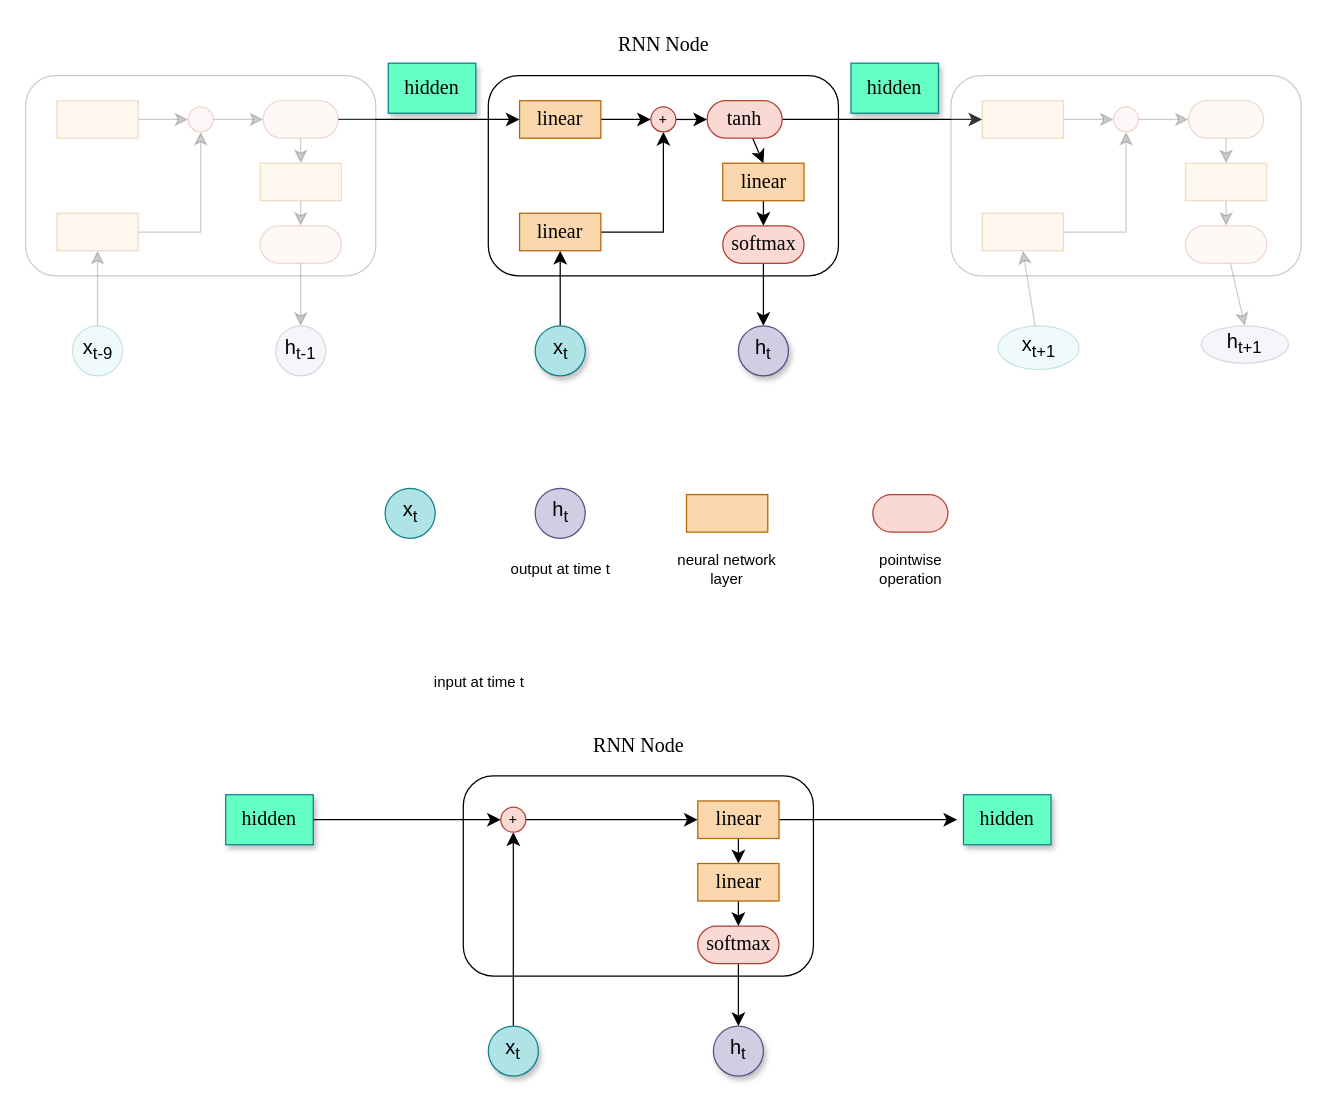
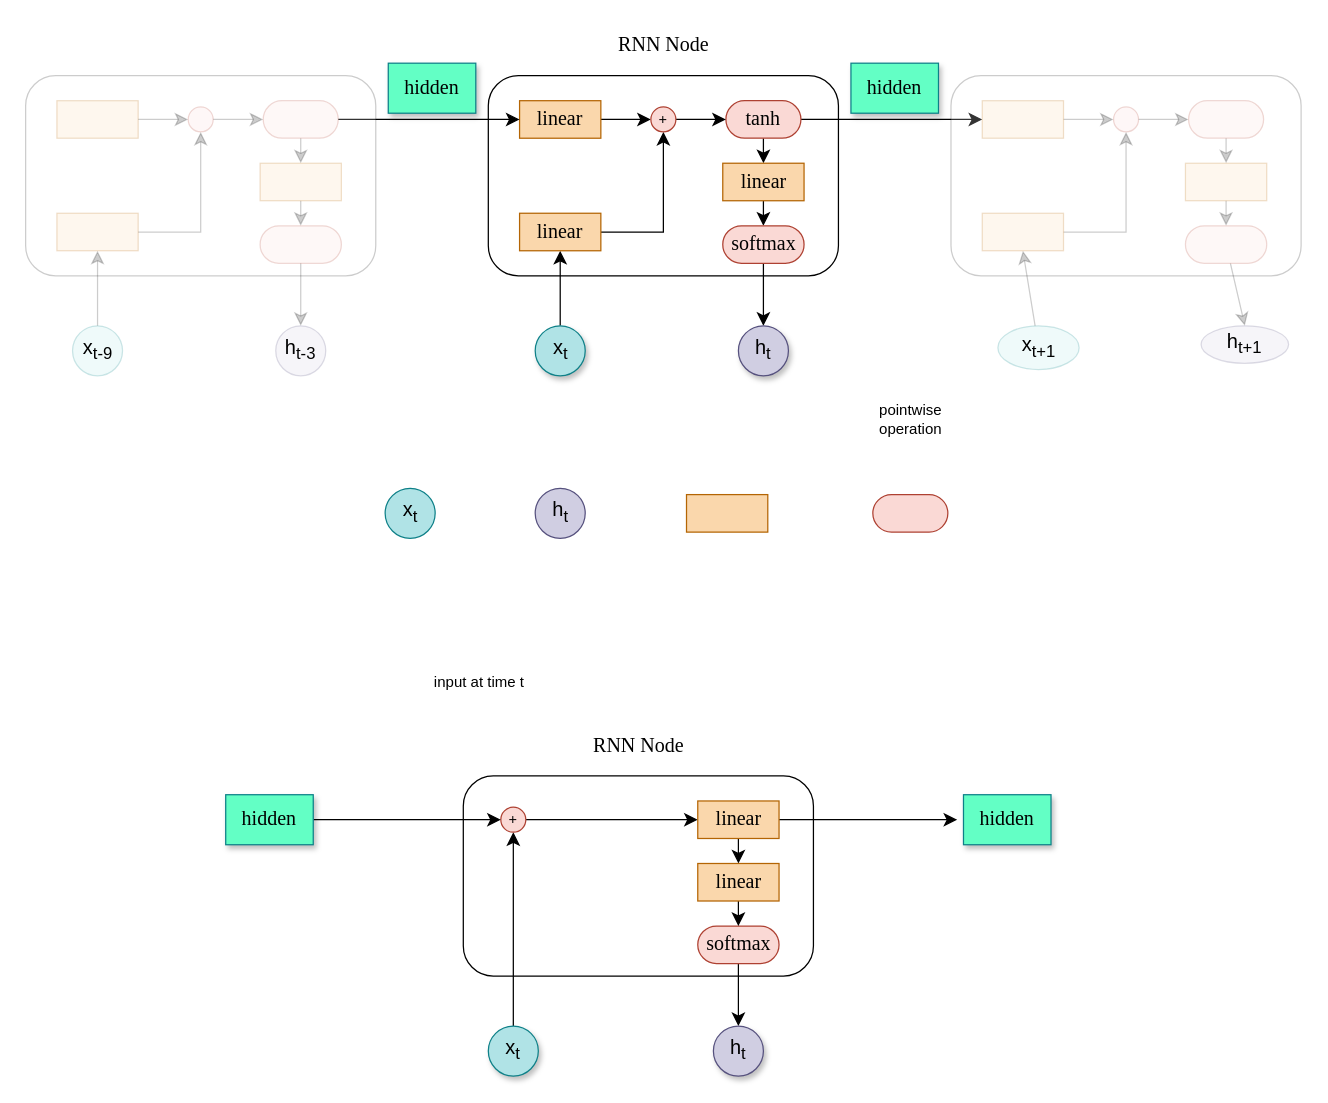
- <mxCell id="12" value="&lt;font face=&quot;Tahoma&quot; style=&quot;font-size: 16px; line-height: 100%;&quot;&gt;tanh&lt;/font&gt;" style="rounded=1;whiteSpace=wrap;html=1;fillColor=#fad9d5;strokeColor=#ae4132;gradientColor=none;arcSize=50;" vertex="1" parent="1"><mxGeometry x="565" y="80" width="60" height="30" as="geometry" /></mxCell>
+ <mxCell id="12" value="&lt;font face=&quot;Tahoma&quot; style=&quot;font-size: 16px; line-height: 100%;&quot;&gt;tanh&lt;/font&gt;" style="rounded=1;whiteSpace=wrap;html=1;fillColor=#fad9d5;strokeColor=#ae4132;gradientColor=none;arcSize=50;" vertex="1" parent="1"><mxGeometry x="580" y="80" width="60" height="30" as="geometry" /></mxCell>
- <mxCell id="41" value="&lt;div style=&quot;line-height: 100%;&quot;&gt;&lt;font style=&quot;font-size: 16px;&quot;&gt;h&lt;sub style=&quot;&quot;&gt;t-1&lt;/sub&gt;&lt;/font&gt;&lt;/div&gt;" style="ellipse;whiteSpace=wrap;html=1;aspect=fixed;fillColor=#d0cee2;strokeColor=#56517e;opacity=20;" vertex="1" parent="24"><mxGeometry x="200" y="200" width="40" height="40" as="geometry" /></mxCell>
+ <mxCell id="41" value="&lt;div style=&quot;line-height: 100%;&quot;&gt;&lt;font style=&quot;font-size: 16px;&quot;&gt;h&lt;sub style=&quot;&quot;&gt;t-3&lt;/sub&gt;&lt;/font&gt;&lt;/div&gt;" style="ellipse;whiteSpace=wrap;html=1;aspect=fixed;fillColor=#d0cee2;strokeColor=#56517e;opacity=20;" vertex="1" parent="24"><mxGeometry x="200" y="200" width="40" height="40" as="geometry" /></mxCell>
- <mxCell id="61" value="output at time t" style="text;html=1;align=center;verticalAlign=middle;whiteSpace=wrap;rounded=0;" vertex="1" parent="1"><mxGeometry x="402.5" y="440" width="90" height="30" as="geometry" /></mxCell>
- <mxCell id="67" value="neural network layer" style="text;html=1;align=center;verticalAlign=middle;whiteSpace=wrap;rounded=0;" vertex="1" parent="1"><mxGeometry x="536" y="440" width="90" height="30" as="geometry" /></mxCell>
- <mxCell id="66" value="pointwise operation" style="text;html=1;align=center;verticalAlign=middle;whiteSpace=wrap;rounded=0;" vertex="1" parent="1"><mxGeometry x="682.5" y="440" width="90" height="30" as="geometry" /></mxCell>
+ <mxCell id="66" value="pointwise operation" style="text;html=1;align=center;verticalAlign=middle;whiteSpace=wrap;rounded=0;" vertex="1" parent="1"><mxGeometry x="682.5" y="320" width="90" height="30" as="geometry" /></mxCell>
